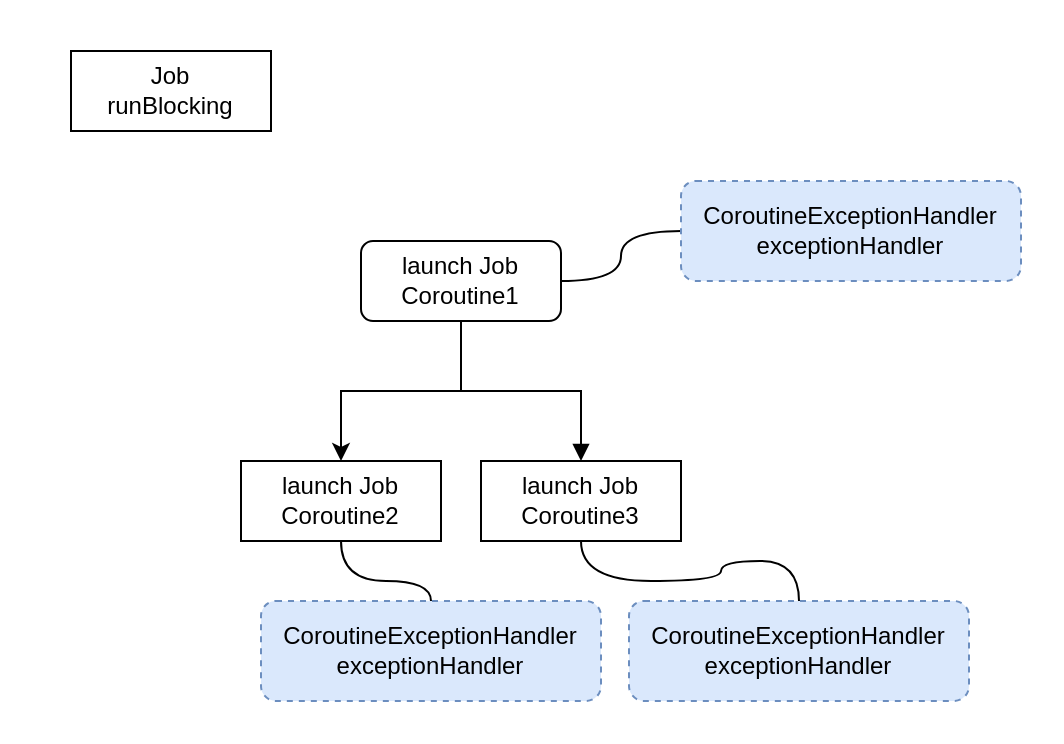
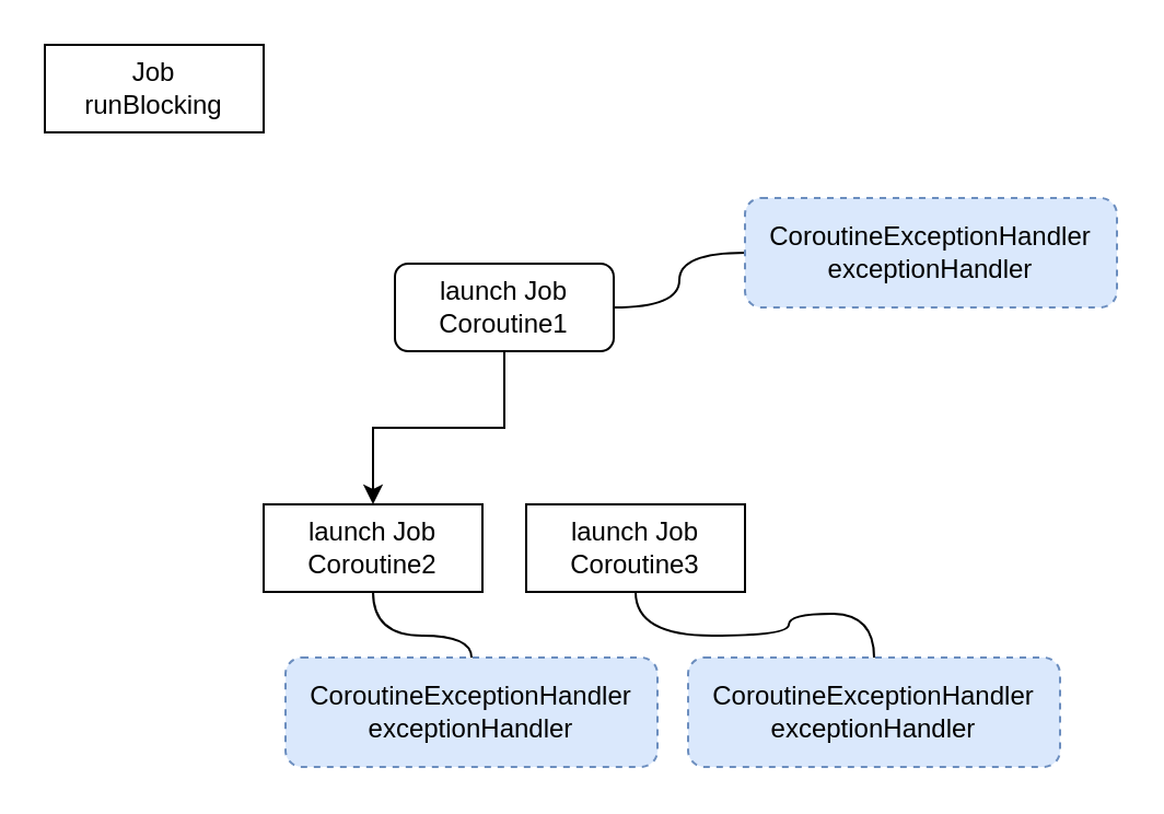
- <mxCell id="2" value="Job&lt;div&gt;runBlocking&lt;/div&gt;" style="rounded=0;whiteSpace=wrap;html=1;" vertex="1" parent="1"><mxGeometry x="35" y="25" width="100" height="40" as="geometry" /></mxCell>
+ <mxCell id="2" value="Job&lt;div&gt;runBlocking&lt;/div&gt;" style="rounded=0;whiteSpace=wrap;html=1;" vertex="1" parent="1"><mxGeometry x="20" y="20" width="100" height="40" as="geometry" /></mxCell>
- <mxCell id="3" style="edgeStyle=orthogonalEdgeStyle;rounded=0;orthogonalLoop=1;jettySize=auto;html=1;entryX=0.5;entryY=0;entryDx=0;entryDy=0;endArrow=block;endFill=1;" edge="1" parent="1" source="6" target="8"><mxGeometry relative="1" as="geometry" /></mxCell>
